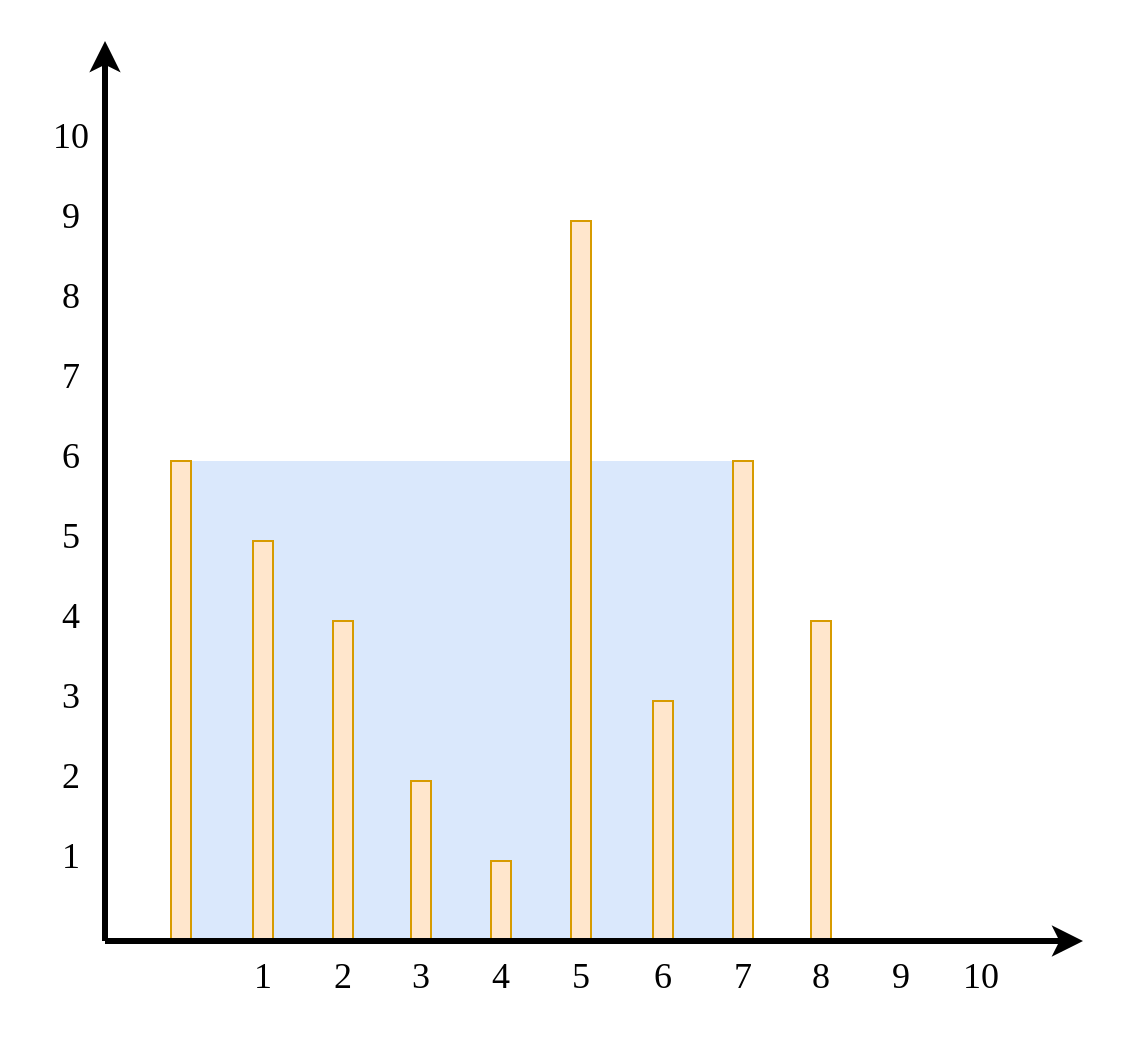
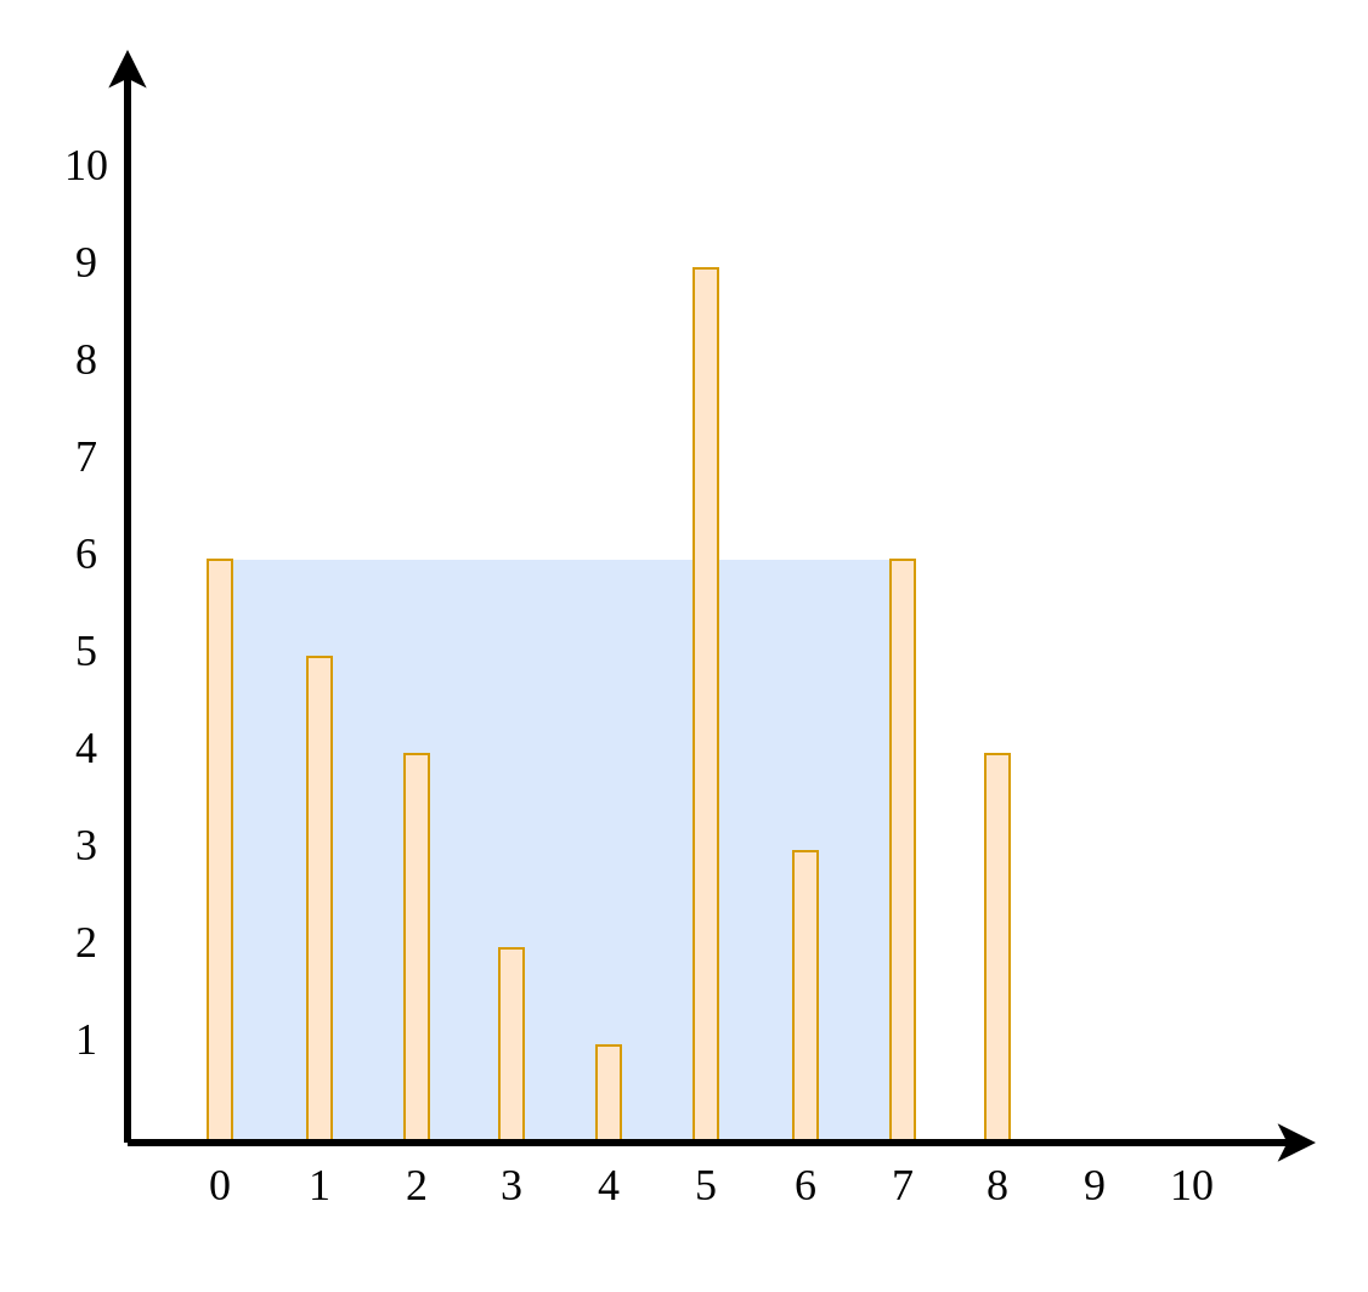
+ <mxCell id="21" value="0" style="text;spacingTop=-5;align=center;verticalAlign=middle;fontStyle=0;html=1;fontSize=18;points=[];fontFamily=Comic Sans MS;" vertex="1" parent="1"><mxGeometry x="75" y="470" width="30" height="40" as="geometry" /></mxCell>
